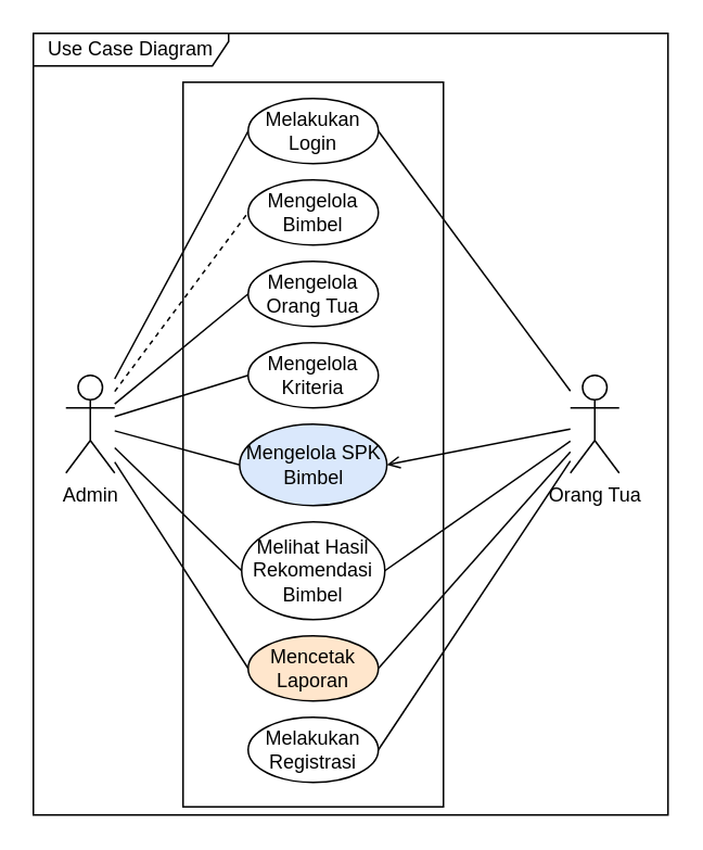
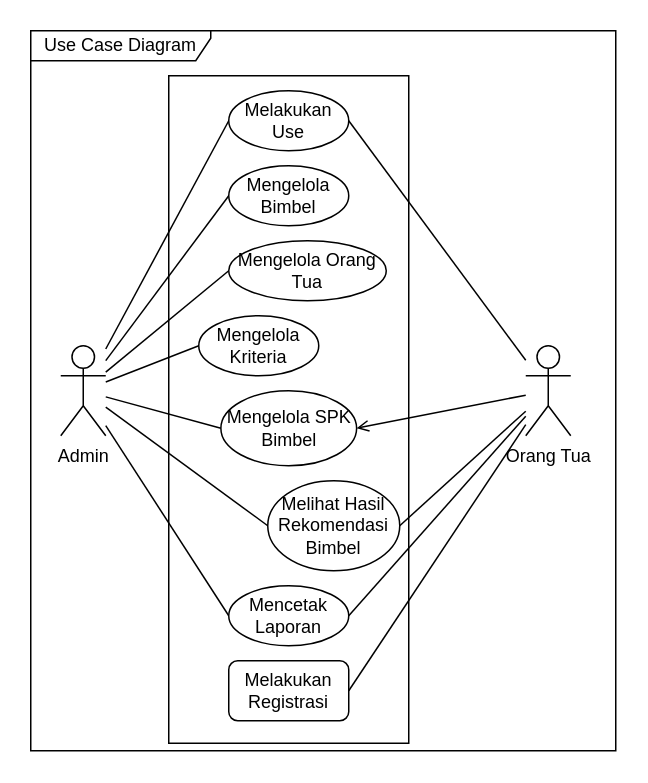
- <mxCell id="12" value="Melakukan Login" style="ellipse;whiteSpace=wrap;html=1;" parent="1" vertex="1"><mxGeometry x="152" y="60" width="80" height="40" as="geometry" /></mxCell>
+ <mxCell id="12" value="Melakukan Use" style="ellipse;whiteSpace=wrap;html=1;" parent="1" vertex="1"><mxGeometry x="152" y="60" width="80" height="40" as="geometry" /></mxCell>
- <mxCell id="14" value="Mengelola Orang Tua" style="ellipse;whiteSpace=wrap;html=1;" parent="1" vertex="1"><mxGeometry x="152" y="160" width="80" height="40" as="geometry" /></mxCell>
+ <mxCell id="14" value="Mengelola Orang Tua" style="ellipse;whiteSpace=wrap;html=1;" parent="1" vertex="1"><mxGeometry x="152" y="160" width="105" height="40" as="geometry" /></mxCell>
- <mxCell id="5" style="rounded=0;orthogonalLoop=1;jettySize=auto;html=1;entryX=0;entryY=0.5;entryDx=0;entryDy=0;endArrow=none;endFill=0;dashed=1;" parent="1" source="11" target="13" edge="1"><mxGeometry relative="1" as="geometry" /></mxCell>
+ <mxCell id="5" style="rounded=0;orthogonalLoop=1;jettySize=auto;html=1;entryX=0;entryY=0.5;entryDx=0;entryDy=0;endArrow=none;endFill=0;" parent="1" source="11" target="13" edge="1"><mxGeometry relative="1" as="geometry" /></mxCell>
- <mxCell id="15" value="Mengelola Kriteria" style="ellipse;whiteSpace=wrap;html=1;" parent="1" vertex="1"><mxGeometry x="152" y="210" width="80" height="40" as="geometry" /></mxCell>
+ <mxCell id="15" value="Mengelola Kriteria" style="ellipse;whiteSpace=wrap;html=1;" parent="1" vertex="1"><mxGeometry x="132" y="210" width="80" height="40" as="geometry" /></mxCell>
- <mxCell id="16" value="Mengelola SPK Bimbel" style="ellipse;whiteSpace=wrap;html=1;fillColor=#dae8fc;" parent="1" vertex="1"><mxGeometry x="146.75" y="260" width="90.5" height="50" as="geometry" /></mxCell>
+ <mxCell id="16" value="Mengelola SPK Bimbel" style="ellipse;whiteSpace=wrap;html=1;" parent="1" vertex="1"><mxGeometry x="146.75" y="260" width="90.5" height="50" as="geometry" /></mxCell>
- <mxCell id="25" value="Melihat Hasil Rekomendasi Bimbel" style="ellipse;whiteSpace=wrap;html=1;" parent="1" vertex="1"><mxGeometry x="148" y="320" width="88" height="60" as="geometry" /></mxCell>
+ <mxCell id="25" value="Melihat Hasil Rekomendasi Bimbel" style="ellipse;whiteSpace=wrap;html=1;" parent="1" vertex="1"><mxGeometry x="178" y="320" width="88" height="60" as="geometry" /></mxCell>
- <mxCell id="17" value="Mencetak Laporan" style="ellipse;whiteSpace=wrap;html=1;fillColor=#ffe6cc;" parent="1" vertex="1"><mxGeometry x="152" y="390" width="80" height="40" as="geometry" /></mxCell>
+ <mxCell id="17" value="Mencetak Laporan" style="ellipse;whiteSpace=wrap;html=1;" parent="1" vertex="1"><mxGeometry x="152" y="390" width="80" height="40" as="geometry" /></mxCell>
- <mxCell id="18" value="Melakukan Registrasi" style="ellipse;whiteSpace=wrap;html=1;" parent="1" vertex="1"><mxGeometry x="152" y="440" width="80" height="40" as="geometry" /></mxCell>
+ <mxCell id="18" value="Melakukan Registrasi" style="whiteSpace=wrap;html=1;rounded=1;" parent="1" vertex="1"><mxGeometry x="152" y="440" width="80" height="40" as="geometry" /></mxCell>
